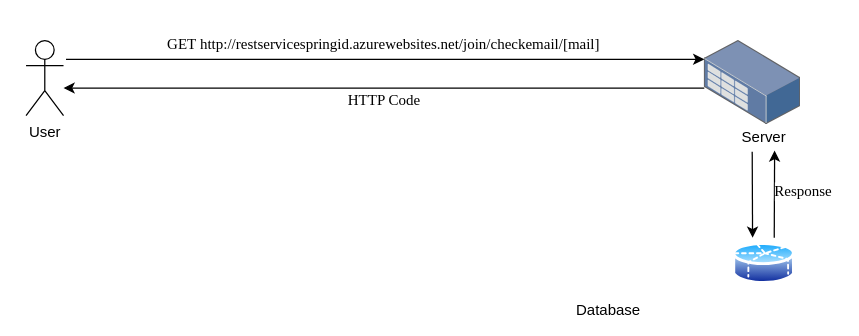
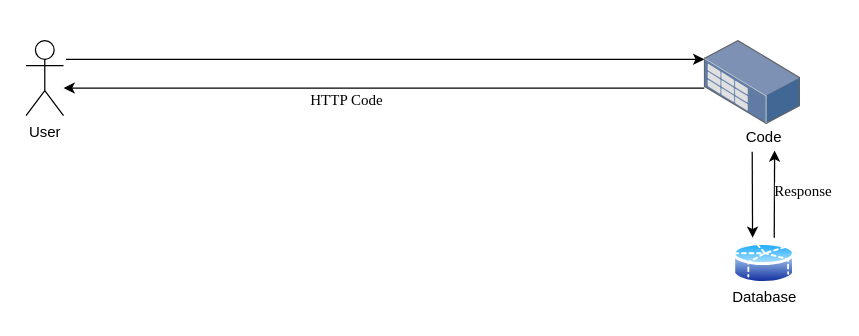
- <mxCell id="5" value="&lt;span style=&quot;background-color: rgb(255, 255, 255);&quot;&gt;&lt;font face=&quot;Consolas&quot;&gt;GET&amp;nbsp;http://restservicespringid.azurewebsites.net/join/checkemail/[mail]&lt;/font&gt;&lt;/span&gt;" style="text;html=1;strokeColor=none;fillColor=none;align=center;verticalAlign=middle;whiteSpace=wrap;rounded=0;" parent="1" vertex="1"><mxGeometry x="69" y="20" width="475" height="29" as="geometry" /></mxCell>
- <mxCell id="7" value="&lt;font face=&quot;Consolas&quot;&gt;HTTP Code&lt;/font&gt;" style="text;html=1;strokeColor=none;fillColor=none;align=center;verticalAlign=middle;whiteSpace=wrap;rounded=0;labelBackgroundColor=#FFFFFF;fontSize=12;fontColor=#000000;" parent="1" vertex="1"><mxGeometry x="246.5" y="65" width="120" height="30" as="geometry" /></mxCell>
+ <mxCell id="7" value="&lt;font face=&quot;Consolas&quot;&gt;HTTP Code&lt;/font&gt;" style="text;html=1;strokeColor=none;fillColor=none;align=center;verticalAlign=middle;whiteSpace=wrap;rounded=0;labelBackgroundColor=#FFFFFF;fontSize=12;fontColor=#000000;" parent="1" vertex="1"><mxGeometry x="216.5" y="65" width="120" height="30" as="geometry" /></mxCell>
- <mxCell id="12" value="Server" style="text;html=1;strokeColor=none;fillColor=none;align=center;verticalAlign=middle;whiteSpace=wrap;rounded=0;" vertex="1" parent="1"><mxGeometry x="581" y="95" width="60" height="30" as="geometry" /></mxCell>
+ <mxCell id="12" value="Code" style="text;html=1;strokeColor=none;fillColor=none;align=center;verticalAlign=middle;whiteSpace=wrap;rounded=0;" vertex="1" parent="1"><mxGeometry x="581" y="95" width="60" height="30" as="geometry" /></mxCell>
- <mxCell id="13" value="Database&lt;br&gt;" style="text;html=1;align=center;verticalAlign=middle;resizable=0;points=[];autosize=1;strokeColor=none;fillColor=none;" vertex="1" parent="1"><mxGeometry x="455" y="239" width="61" height="18" as="geometry" /></mxCell>
+ <mxCell id="13" value="Database&lt;br&gt;" style="text;html=1;align=center;verticalAlign=middle;resizable=0;points=[];autosize=1;strokeColor=none;fillColor=none;" vertex="1" parent="1"><mxGeometry x="580" y="229" width="61" height="18" as="geometry" /></mxCell>
